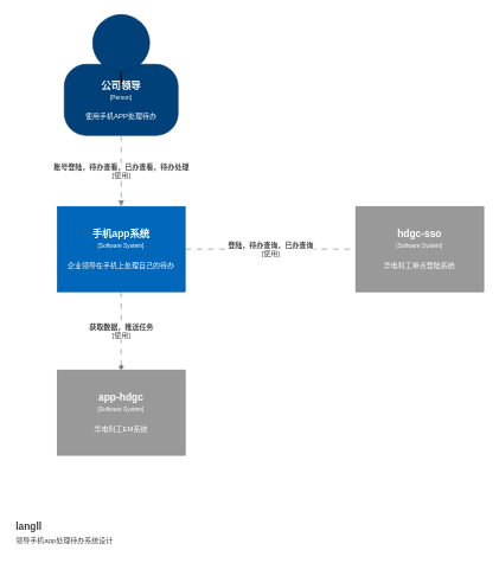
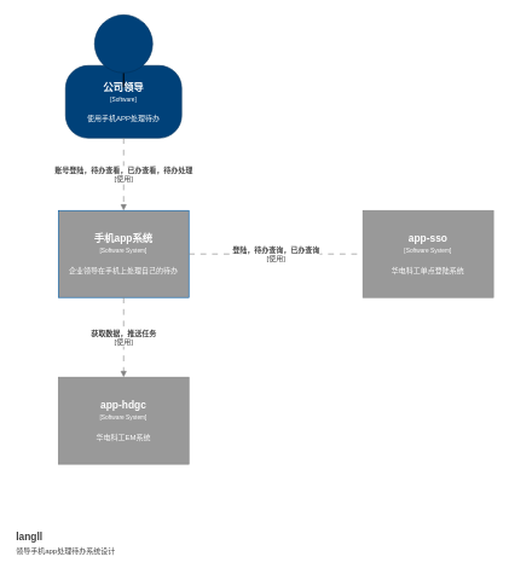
- <mxCell id="3" value="&lt;div style=&quot;color: rgb(255 , 255 , 255) ; white-space: normal&quot;&gt;&lt;span style=&quot;font-size: 14px&quot;&gt;&lt;b&gt;公司领导&lt;/b&gt;&lt;/span&gt;&lt;/div&gt;&lt;div style=&quot;color: rgb(255 , 255 , 255) ; white-space: normal&quot;&gt;&lt;font style=&quot;font-size: 8px&quot;&gt;[Person]&lt;/font&gt;&lt;/div&gt;&lt;div style=&quot;color: rgb(255 , 255 , 255) ; white-space: normal ; font-size: 8px&quot;&gt;&lt;span style=&quot;font-size: x-small&quot;&gt;&lt;br&gt;&lt;/span&gt;&lt;/div&gt;&lt;div style=&quot;color: rgb(255 , 255 , 255) ; white-space: normal&quot;&gt;&lt;font size=&quot;1&quot;&gt;使用手机APP处理待办&lt;/font&gt;&lt;/div&gt;" style="rounded=1;whiteSpace=wrap;html=1;strokeColor=#00315C;fillColor=#004179;fontColor=#000000;arcSize=31;" parent="2" vertex="1"><mxGeometry y="70" width="160" height="100" as="geometry" /></mxCell>
+ <mxCell id="3" value="&lt;div style=&quot;color: rgb(255 , 255 , 255) ; white-space: normal&quot;&gt;&lt;span style=&quot;font-size: 14px&quot;&gt;&lt;b&gt;公司领导&lt;/b&gt;&lt;/span&gt;&lt;/div&gt;&lt;div style=&quot;color: rgb(255 , 255 , 255) ; white-space: normal&quot;&gt;&lt;font style=&quot;font-size: 8px&quot;&gt;[Software]&lt;/font&gt;&lt;/div&gt;&lt;div style=&quot;color: rgb(255 , 255 , 255) ; white-space: normal ; font-size: 8px&quot;&gt;&lt;span style=&quot;font-size: x-small&quot;&gt;&lt;br&gt;&lt;/span&gt;&lt;/div&gt;&lt;div style=&quot;color: rgb(255 , 255 , 255) ; white-space: normal&quot;&gt;&lt;font size=&quot;1&quot;&gt;使用手机APP处理待办&lt;/font&gt;&lt;/div&gt;" style="rounded=1;whiteSpace=wrap;html=1;strokeColor=#00315C;fillColor=#004179;fontColor=#000000;arcSize=31;" parent="2" vertex="1"><mxGeometry y="70" width="160" height="100" as="geometry" /></mxCell>
- <mxCell id="8" value="&lt;div&gt;&lt;span style=&quot;font-size: 14px&quot;&gt;&lt;b&gt;手机app系统&lt;/b&gt;&lt;/span&gt;&lt;/div&gt;&lt;div&gt;&lt;span style=&quot;font-size: 8px&quot;&gt;[Software System]&lt;/span&gt;&lt;/div&gt;&lt;div&gt;&lt;span style=&quot;font-size: 8px&quot;&gt;&lt;br&gt;&lt;/span&gt;&lt;/div&gt;&lt;div&gt;&lt;font size=&quot;1&quot;&gt;企业领导在手机上处理自己的待办&lt;/font&gt;&lt;/div&gt;" style="rounded=0;whiteSpace=wrap;html=1;fillColor=#0067BA;fontColor=#FFFFFF;strokeColor=#005DA8;resizable=0;" parent="1" vertex="1"><mxGeometry x="80" y="290" width="180" height="120" as="geometry" /></mxCell>
+ <mxCell id="8" value="&lt;div&gt;&lt;span style=&quot;font-size: 14px&quot;&gt;&lt;b&gt;手机app系统&lt;/b&gt;&lt;/span&gt;&lt;/div&gt;&lt;div&gt;&lt;span style=&quot;font-size: 8px&quot;&gt;[Software System]&lt;/span&gt;&lt;/div&gt;&lt;div&gt;&lt;span style=&quot;font-size: 8px&quot;&gt;&lt;br&gt;&lt;/span&gt;&lt;/div&gt;&lt;div&gt;&lt;font size=&quot;1&quot;&gt;企业领导在手机上处理自己的待办&lt;/font&gt;&lt;/div&gt;" style="rounded=0;whiteSpace=wrap;html=1;fillColor=#999999;fontColor=#FFFFFF;strokeColor=#005DA8;resizable=0;" parent="1" vertex="1"><mxGeometry x="80" y="290" width="180" height="120" as="geometry" /></mxCell>
- <mxCell id="6" value="&lt;div&gt;&lt;span style=&quot;font-size: 14px&quot;&gt;&lt;b&gt;hdgc-sso&lt;/b&gt;&lt;/span&gt;&lt;/div&gt;&lt;div&gt;&lt;span style=&quot;font-size: 8px&quot;&gt;[Software System&lt;/span&gt;&lt;span style=&quot;font-size: 8px&quot;&gt;]&lt;/span&gt;&lt;/div&gt;&lt;div&gt;&lt;span style=&quot;font-size: 8px&quot;&gt;&lt;br&gt;&lt;/span&gt;&lt;/div&gt;&lt;div&gt;&lt;font size=&quot;1&quot;&gt;华电科工单点登陆系统&lt;/font&gt;&lt;/div&gt;" style="rounded=0;whiteSpace=wrap;html=1;fillColor=#999999;fontColor=#FFFFFF;strokeColor=#828282;resizable=0;" parent="1" vertex="1"><mxGeometry x="500" y="290" width="180" height="120" as="geometry" /></mxCell>
+ <mxCell id="6" value="&lt;div&gt;&lt;span style=&quot;font-size: 14px&quot;&gt;&lt;b&gt;app-sso&lt;/b&gt;&lt;/span&gt;&lt;/div&gt;&lt;div&gt;&lt;span style=&quot;font-size: 8px&quot;&gt;[Software System&lt;/span&gt;&lt;span style=&quot;font-size: 8px&quot;&gt;]&lt;/span&gt;&lt;/div&gt;&lt;div&gt;&lt;span style=&quot;font-size: 8px&quot;&gt;&lt;br&gt;&lt;/span&gt;&lt;/div&gt;&lt;div&gt;&lt;font size=&quot;1&quot;&gt;华电科工单点登陆系统&lt;/font&gt;&lt;/div&gt;" style="rounded=0;whiteSpace=wrap;html=1;fillColor=#999999;fontColor=#FFFFFF;strokeColor=#828282;resizable=0;" parent="1" vertex="1"><mxGeometry x="500" y="290" width="180" height="120" as="geometry" /></mxCell>
- <mxCell id="11" value="&lt;b&gt;获取数据，推送任务&lt;/b&gt;&lt;br style=&quot;font-size: 10px&quot;&gt;[使用]" style="endArrow=diamond;html=1;fontSize=10;fontColor=#404040;strokeWidth=1;endFill=1;dashed=1;dashPattern=8 8;strokeColor=#828282;elbow=vertical;exitX=0.5;exitY=1;exitDx=0;exitDy=0;" parent="1" source="8" target="7" edge="1"><mxGeometry width="50" height="50" relative="1" as="geometry"><mxPoint x="270" y="360" as="sourcePoint" /><mxPoint x="510" y="360" as="targetPoint" /></mxGeometry></mxCell>
+ <mxCell id="11" value="&lt;b&gt;获取数据，推送任务&lt;/b&gt;&lt;br style=&quot;font-size: 10px&quot;&gt;[使用]" style="endArrow=block;html=1;fontSize=10;fontColor=#404040;strokeWidth=1;endFill=1;dashed=1;dashPattern=8 8;strokeColor=#828282;elbow=vertical;exitX=0.5;exitY=1;exitDx=0;exitDy=0;" parent="1" source="8" target="7" edge="1"><mxGeometry width="50" height="50" relative="1" as="geometry"><mxPoint x="270" y="360" as="sourcePoint" /><mxPoint x="510" y="360" as="targetPoint" /></mxGeometry></mxCell>
